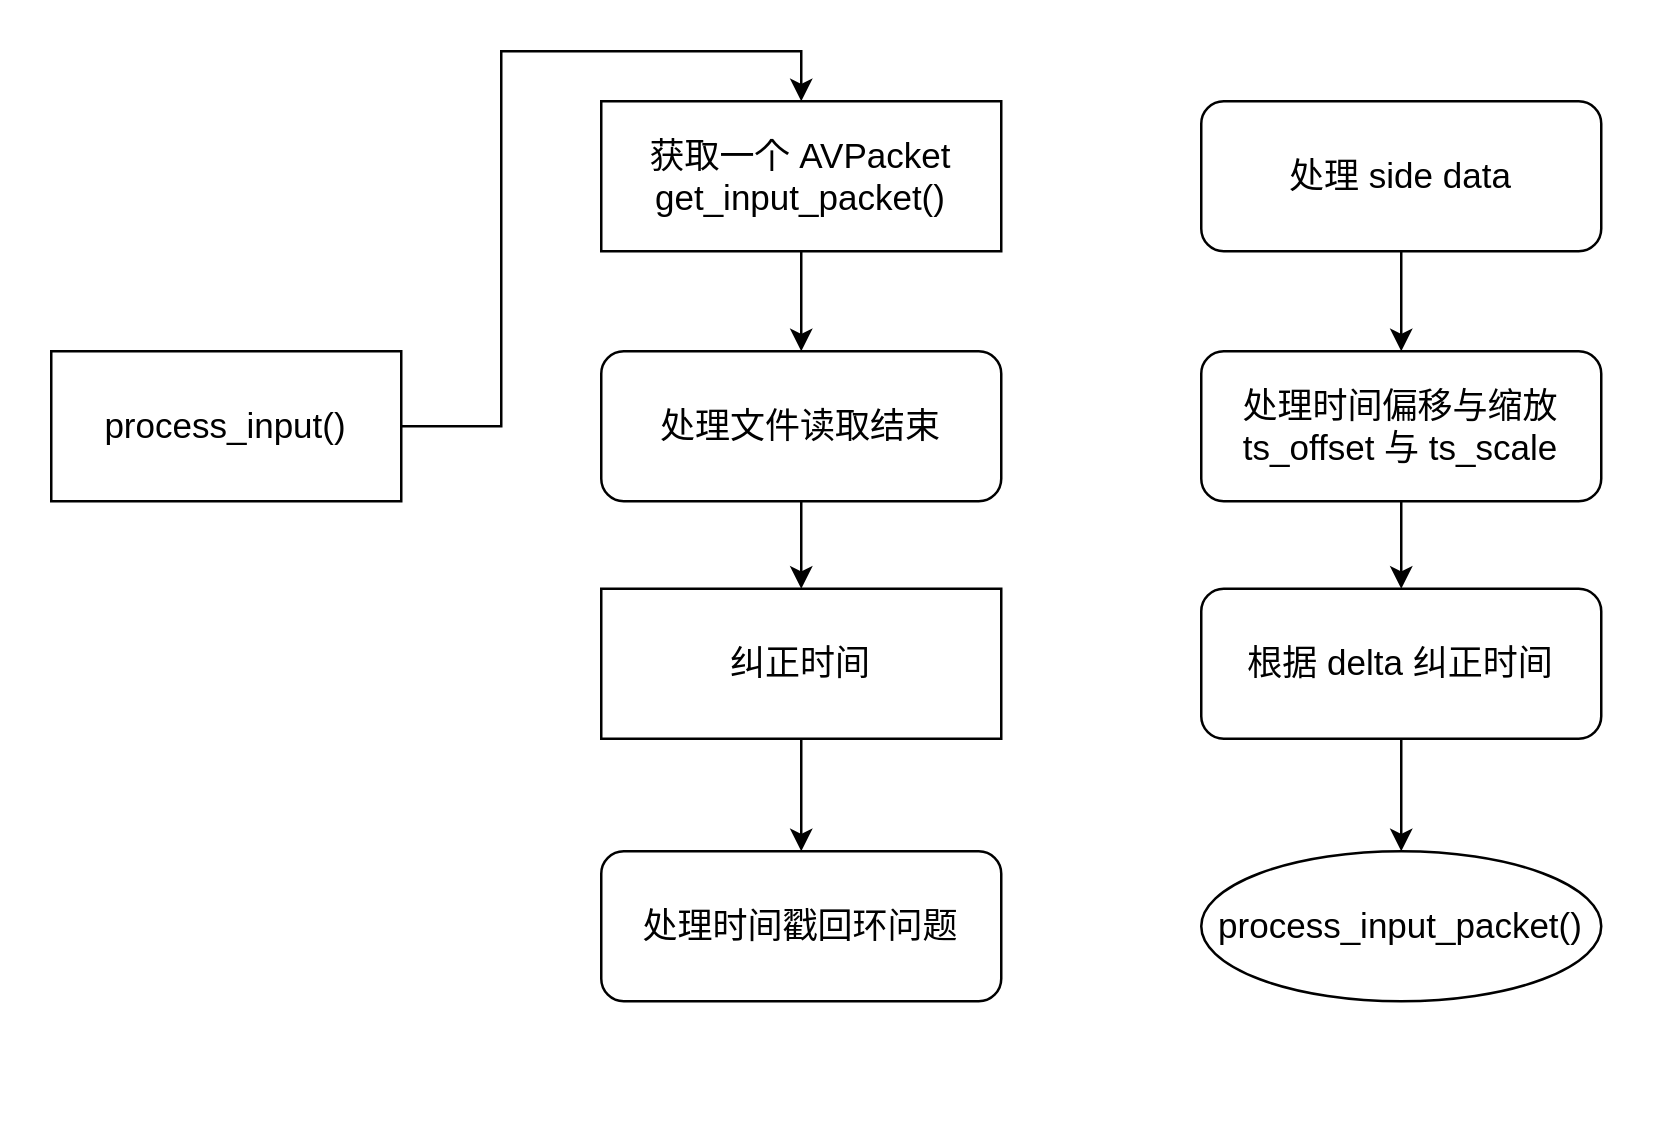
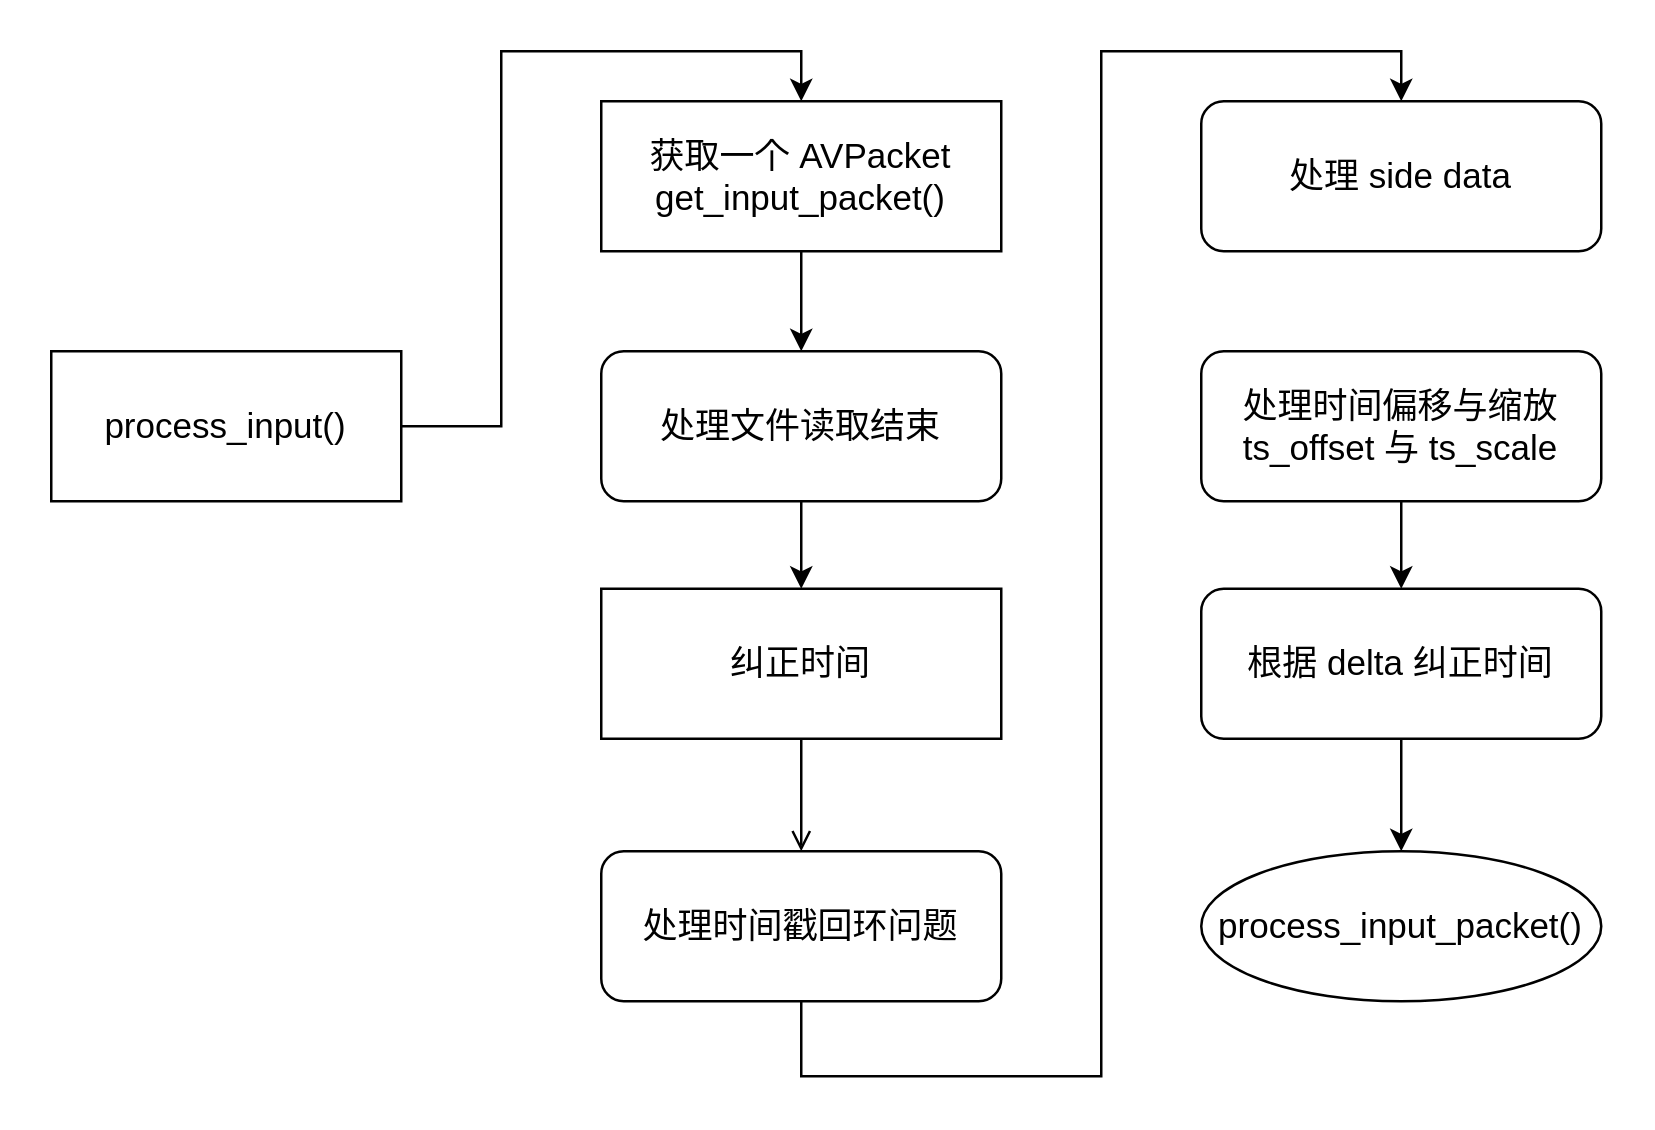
- <mxCell id="12" style="edgeStyle=orthogonalEdgeStyle;rounded=0;orthogonalLoop=1;jettySize=auto;html=1;" edge="1" parent="1" source="13" target="15"><mxGeometry relative="1" as="geometry" /></mxCell>
+ <mxCell id="10" style="edgeStyle=orthogonalEdgeStyle;rounded=0;orthogonalLoop=1;jettySize=auto;html=1;entryX=0.5;entryY=0;entryDx=0;entryDy=0;" edge="1" parent="1" source="11" target="13"><mxGeometry relative="1" as="geometry"><Array as="points"><mxPoint x="320" y="430" /><mxPoint x="440" y="430" /><mxPoint x="440" y="20" /><mxPoint x="560" y="20" /></Array></mxGeometry></mxCell>
- <mxCell id="8" style="edgeStyle=orthogonalEdgeStyle;rounded=0;orthogonalLoop=1;jettySize=auto;html=1;" edge="1" parent="1" source="9" target="11"><mxGeometry relative="1" as="geometry" /></mxCell>
+ <mxCell id="8" style="edgeStyle=orthogonalEdgeStyle;rounded=0;orthogonalLoop=1;jettySize=auto;html=1;endArrow=open;" edge="1" parent="1" source="9" target="11"><mxGeometry relative="1" as="geometry" /></mxCell>
